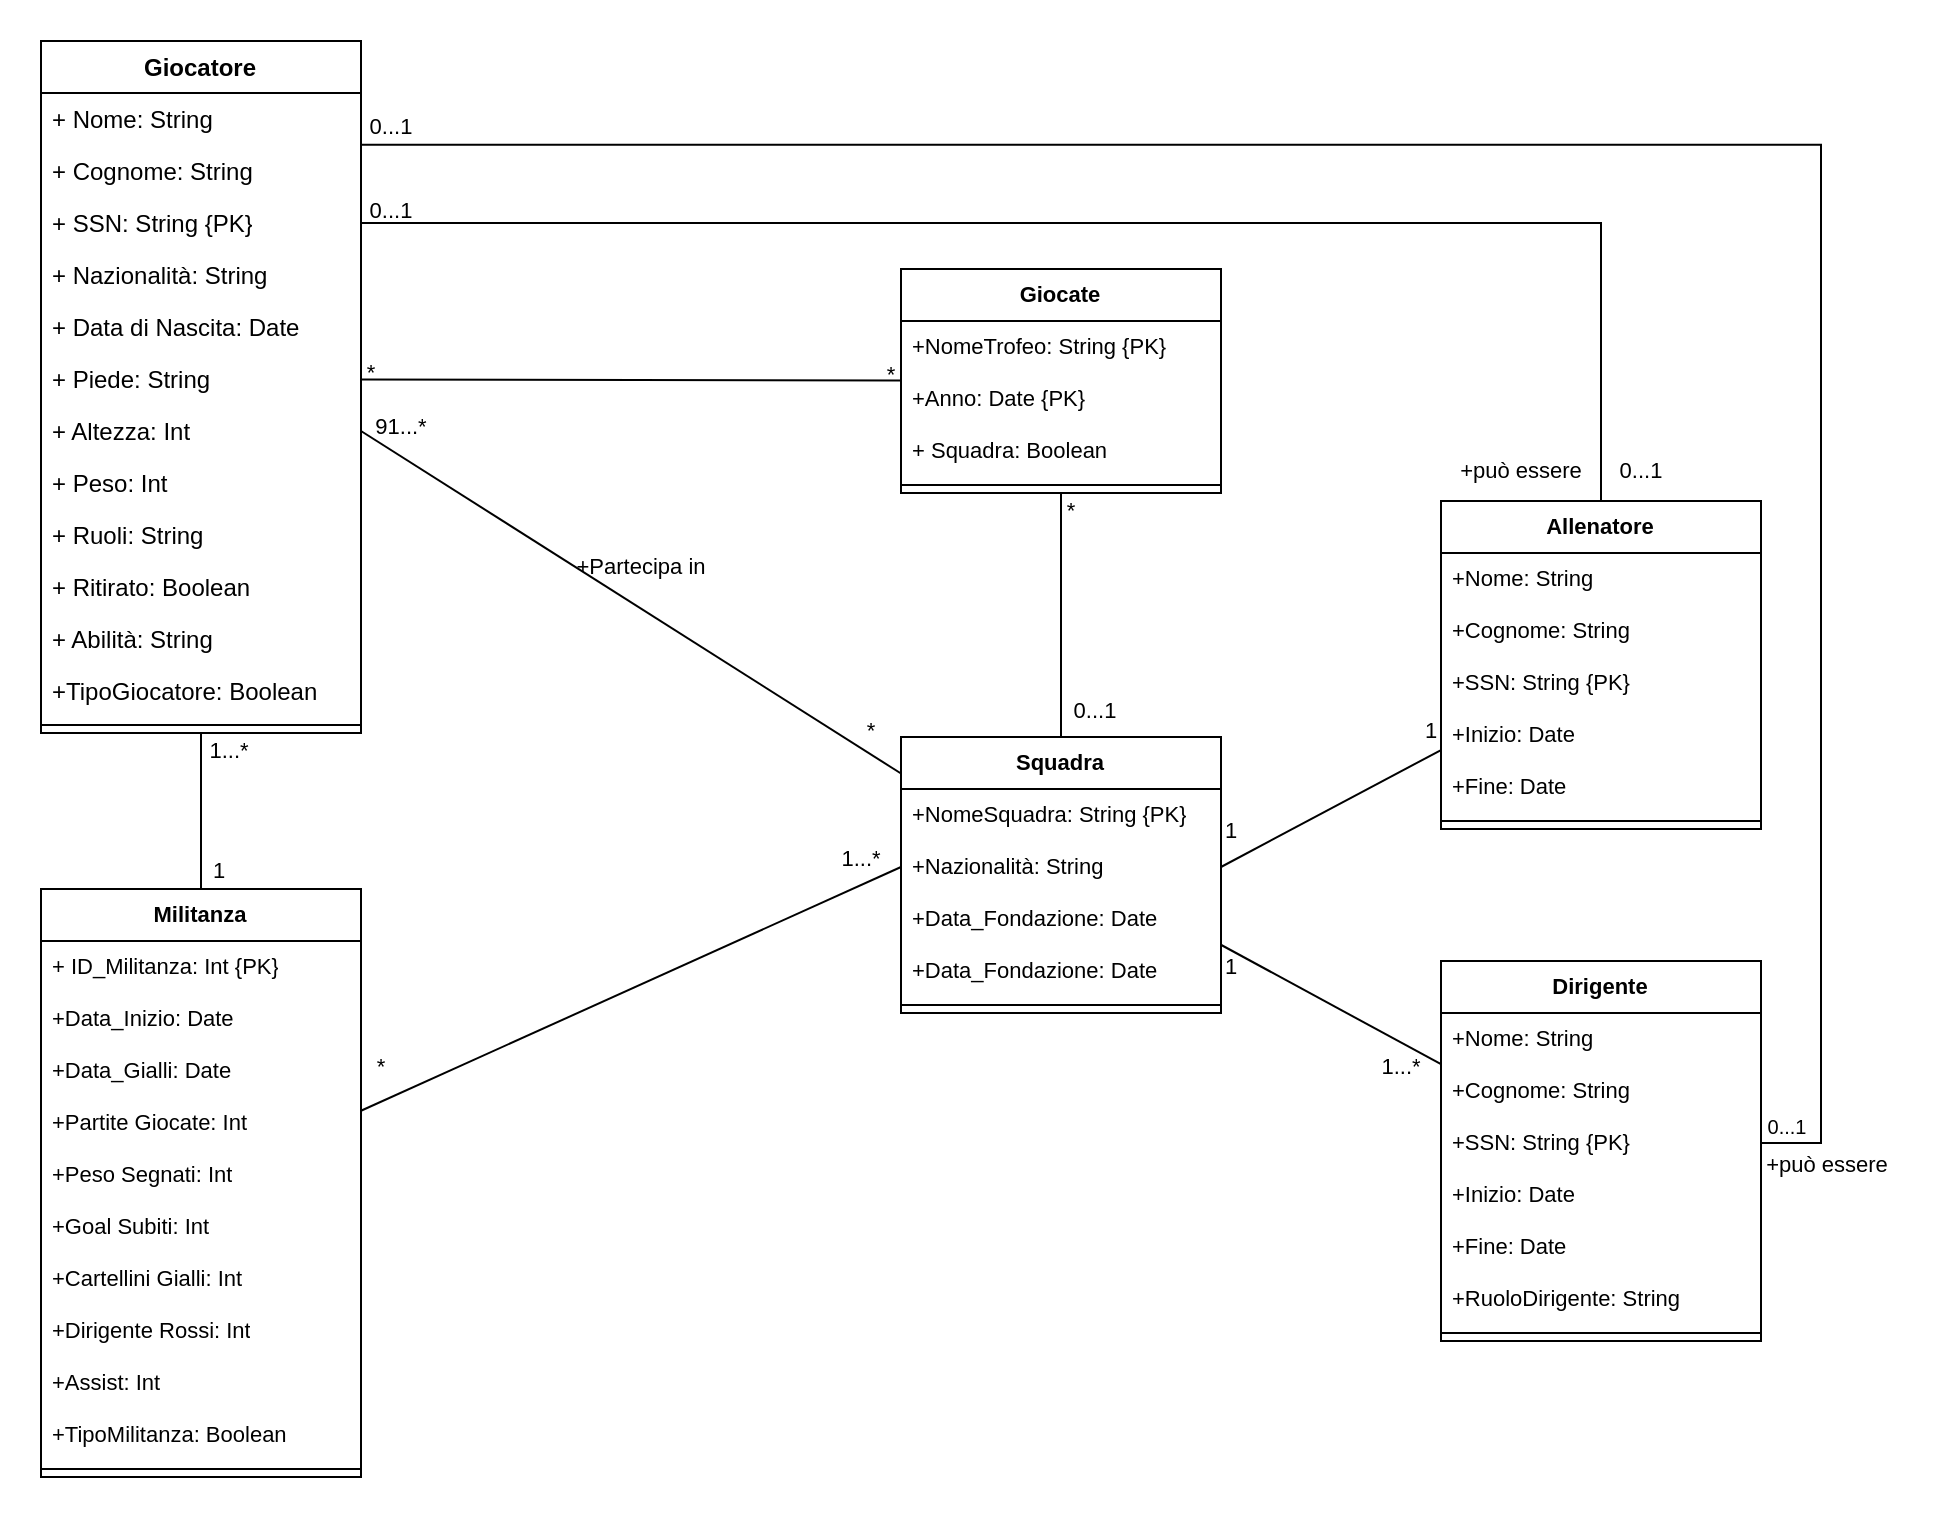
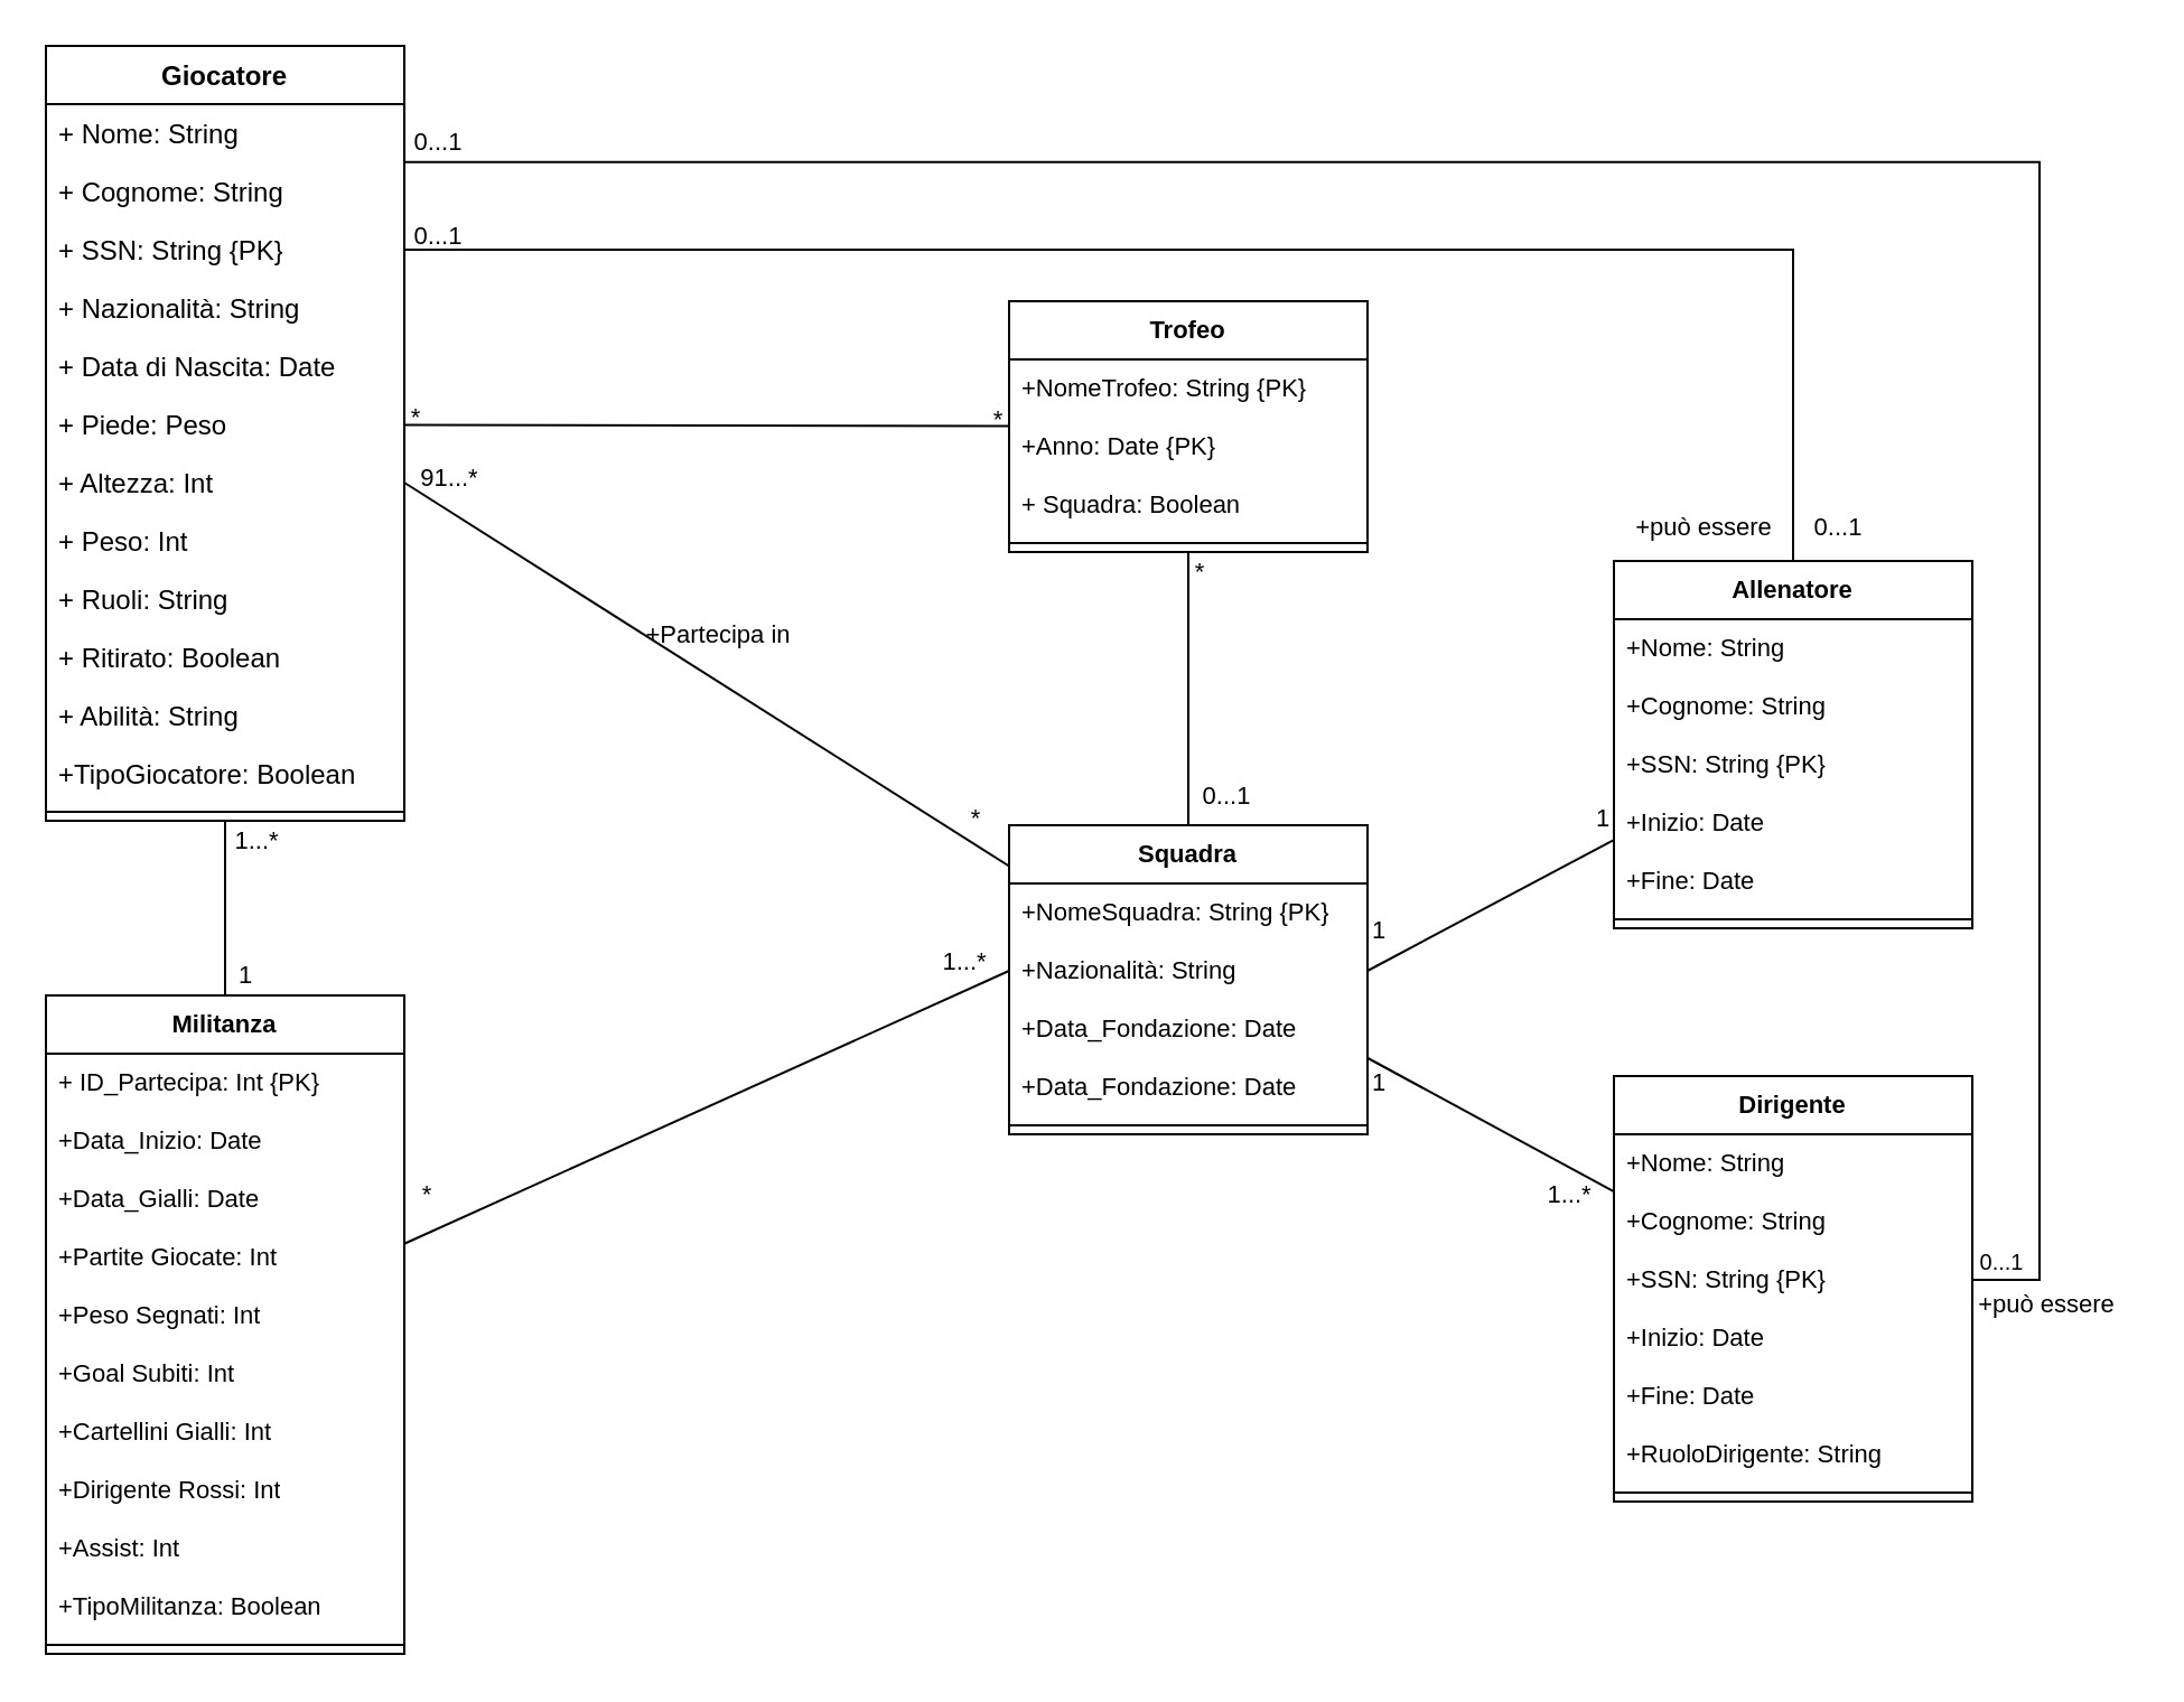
- <mxCell id="17" value="Giocate" style="swimlane;fontStyle=1;align=center;verticalAlign=top;childLayout=stackLayout;horizontal=1;startSize=26;horizontalStack=0;resizeParent=1;resizeParentMax=0;resizeLast=0;collapsible=1;marginBottom=0;whiteSpace=wrap;html=1;fontFamily=Helvetica;fontSize=11;fontColor=default;" parent="1" vertex="1"><mxGeometry x="450" y="134" width="160" height="112" as="geometry" /></mxCell>
+ <mxCell id="17" value="Trofeo" style="swimlane;fontStyle=1;align=center;verticalAlign=top;childLayout=stackLayout;horizontal=1;startSize=26;horizontalStack=0;resizeParent=1;resizeParentMax=0;resizeLast=0;collapsible=1;marginBottom=0;whiteSpace=wrap;html=1;fontFamily=Helvetica;fontSize=11;fontColor=default;" parent="1" vertex="1"><mxGeometry x="450" y="134" width="160" height="112" as="geometry" /></mxCell>
- <mxCell id="8" value="+ Piede: String" style="text;strokeColor=none;fillColor=none;align=left;verticalAlign=top;spacingLeft=4;spacingRight=4;overflow=hidden;rotatable=0;points=[[0,0.5],[1,0.5]];portConstraint=eastwest;whiteSpace=wrap;html=1;" parent="2" vertex="1"><mxGeometry y="156" width="160" height="26" as="geometry" /></mxCell>
+ <mxCell id="8" value="+ Piede: Peso" style="text;strokeColor=none;fillColor=none;align=left;verticalAlign=top;spacingLeft=4;spacingRight=4;overflow=hidden;rotatable=0;points=[[0,0.5],[1,0.5]];portConstraint=eastwest;whiteSpace=wrap;html=1;" parent="2" vertex="1"><mxGeometry y="156" width="160" height="26" as="geometry" /></mxCell>
- <mxCell id="40" value="+ ID_Militanza: Int {PK}" style="text;strokeColor=none;fillColor=none;align=left;verticalAlign=top;spacingLeft=4;spacingRight=4;overflow=hidden;rotatable=0;points=[[0,0.5],[1,0.5]];portConstraint=eastwest;whiteSpace=wrap;html=1;fontSize=11;fontFamily=Helvetica;fontColor=default;" vertex="1" parent="39"><mxGeometry y="26" width="160" height="26" as="geometry" /></mxCell>
+ <mxCell id="40" value="+ ID_Partecipa: Int {PK}" style="text;strokeColor=none;fillColor=none;align=left;verticalAlign=top;spacingLeft=4;spacingRight=4;overflow=hidden;rotatable=0;points=[[0,0.5],[1,0.5]];portConstraint=eastwest;whiteSpace=wrap;html=1;fontSize=11;fontFamily=Helvetica;fontColor=default;" vertex="1" parent="39"><mxGeometry y="26" width="160" height="26" as="geometry" /></mxCell>
